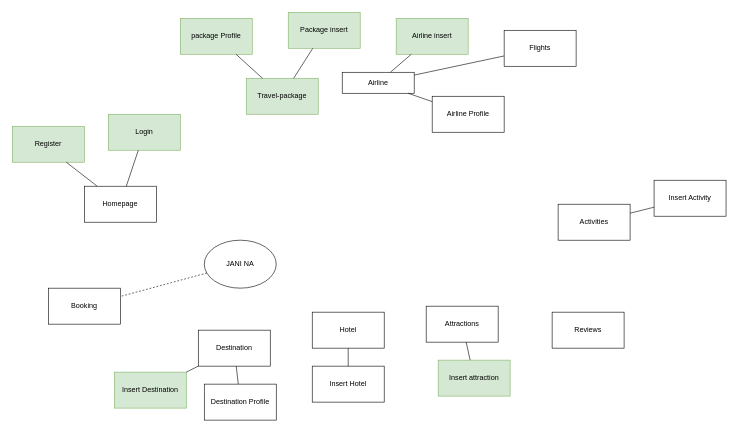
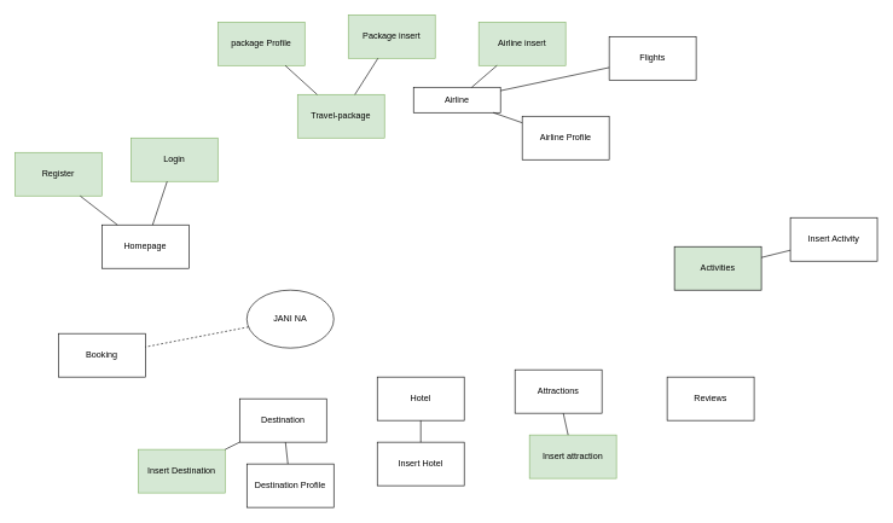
- <mxCell id="11" value="Activities" style="rounded=0;whiteSpace=wrap;html=1;" parent="1" vertex="1"><mxGeometry x="930" y="340" width="120" height="60" as="geometry" /></mxCell>
+ <mxCell id="11" value="Activities" style="rounded=0;whiteSpace=wrap;html=1;fillColor=#d5e8d4;" parent="1" vertex="1"><mxGeometry x="930" y="340" width="120" height="60" as="geometry" /></mxCell>
- <mxCell id="12" value="Booking" style="rounded=0;whiteSpace=wrap;html=1;" parent="1" vertex="1"><mxGeometry x="80" y="480" width="120" height="60" as="geometry" /></mxCell>
+ <mxCell id="12" value="Booking" style="rounded=0;whiteSpace=wrap;html=1;" parent="1" vertex="1"><mxGeometry x="80" y="460" width="120" height="60" as="geometry" /></mxCell>
